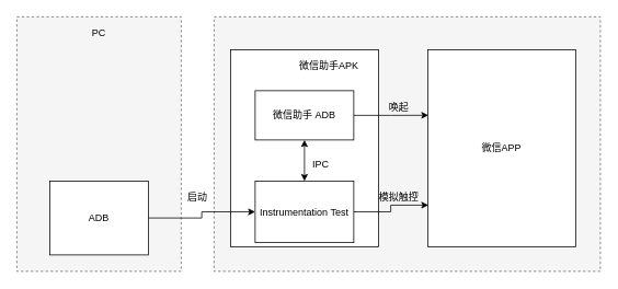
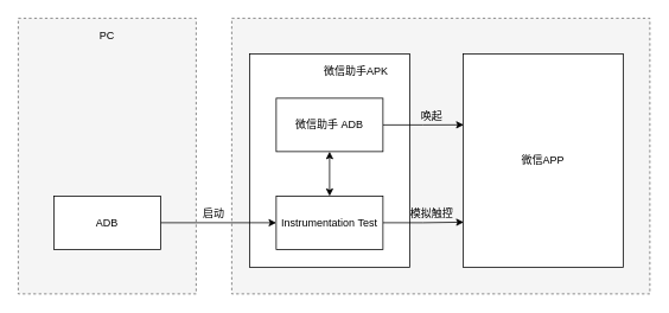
- <mxCell id="12" value="IPC" style="text;html=1;strokeColor=none;fillColor=none;align=center;verticalAlign=middle;whiteSpace=wrap;rounded=0;" vertex="1" parent="1"><mxGeometry x="370" y="190" width="40" height="20" as="geometry" /></mxCell>
- <mxCell id="8" value="Instrumentation Test" style="rounded=0;whiteSpace=wrap;html=1;" vertex="1" parent="1"><mxGeometry x="310" y="220" width="120" height="75" as="geometry" /></mxCell>
+ <mxCell id="8" value="Instrumentation Test" style="rounded=0;whiteSpace=wrap;html=1;" vertex="1" parent="1"><mxGeometry x="310" y="220" width="120" height="60" as="geometry" /></mxCell>
- <mxCell id="16" value="ADB" style="rounded=0;whiteSpace=wrap;html=1;" vertex="1" parent="1"><mxGeometry x="60" y="220" width="120" height="90" as="geometry" /></mxCell>
+ <mxCell id="16" value="ADB" style="rounded=0;whiteSpace=wrap;html=1;" vertex="1" parent="1"><mxGeometry x="60" y="220" width="120" height="60" as="geometry" /></mxCell>
